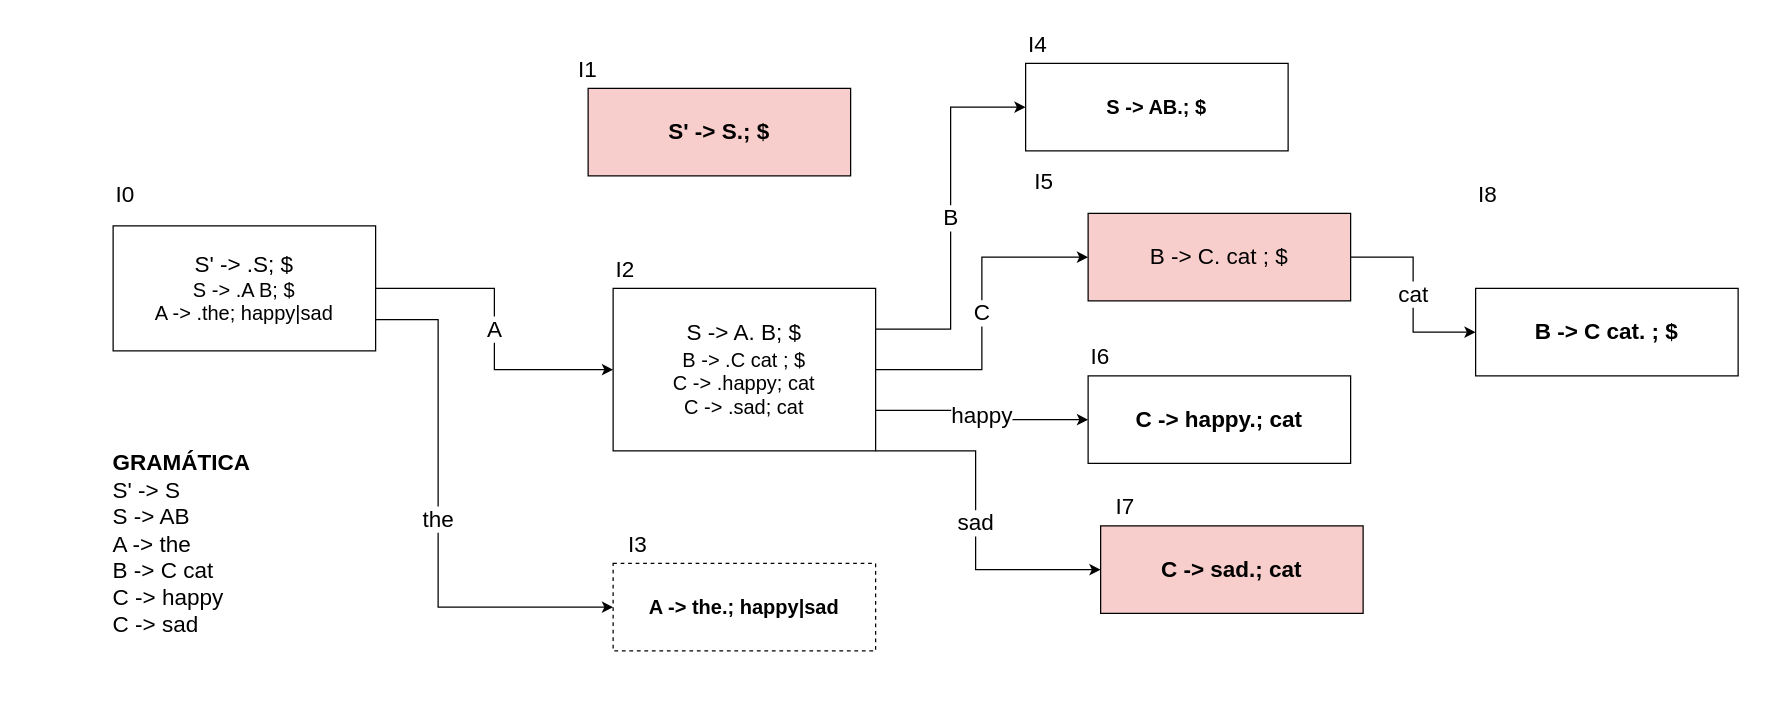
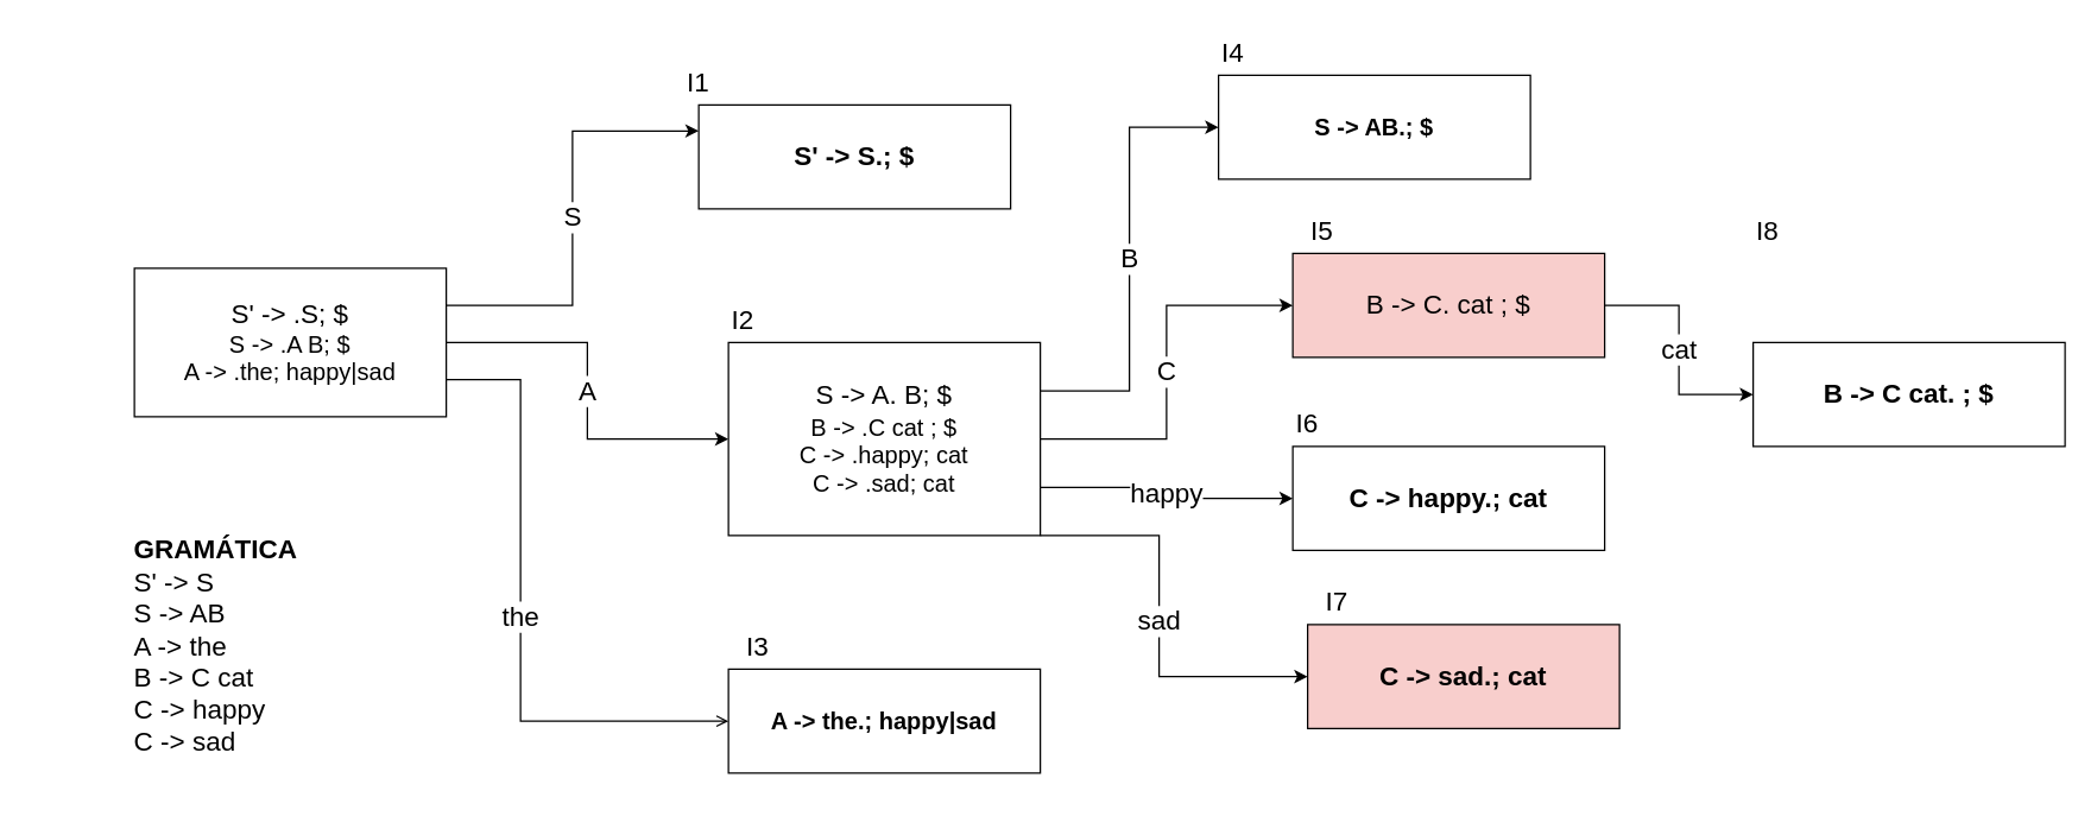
- <mxCell id="8" value="&lt;span style=&quot;font-size: 18px&quot;&gt;&lt;b&gt;S' -&amp;gt; S.; $&lt;/b&gt;&lt;/span&gt;" style="rounded=0;whiteSpace=wrap;html=1;fillColor=#f8cecc;" parent="1" vertex="1"><mxGeometry x="470" y="70" width="210" height="70" as="geometry" /></mxCell>
+ <mxCell id="8" value="&lt;span style=&quot;font-size: 18px&quot;&gt;&lt;b&gt;S' -&amp;gt; S.; $&lt;/b&gt;&lt;/span&gt;" style="rounded=0;whiteSpace=wrap;html=1;" parent="1" vertex="1"><mxGeometry x="470" y="70" width="210" height="70" as="geometry" /></mxCell>
- <mxCell id="22" value="I5" style="text;html=1;strokeColor=none;fillColor=none;align=center;verticalAlign=middle;whiteSpace=wrap;rounded=0;fontSize=18;" parent="1" vertex="1"><mxGeometry x="805" y="130" width="60" height="30" as="geometry" /></mxCell>
+ <mxCell id="22" value="I5" style="text;html=1;strokeColor=none;fillColor=none;align=center;verticalAlign=middle;whiteSpace=wrap;rounded=0;fontSize=18;" parent="1" vertex="1"><mxGeometry x="860" y="140" width="60" height="30" as="geometry" /></mxCell>
+ <mxCell id="2" value="S" style="edgeStyle=orthogonalEdgeStyle;rounded=0;orthogonalLoop=1;jettySize=auto;html=1;exitX=1;exitY=0.25;exitDx=0;exitDy=0;entryX=0;entryY=0.25;entryDx=0;entryDy=0;fontSize=18;" parent="1" source="5" target="8" edge="1"><mxGeometry relative="1" as="geometry" /></mxCell>
- <mxCell id="6" value="I0" style="text;html=1;strokeColor=none;fillColor=none;align=center;verticalAlign=middle;whiteSpace=wrap;rounded=0;fontSize=18;" parent="1" vertex="1"><mxGeometry x="70" y="140" width="60" height="30" as="geometry" /></mxCell>
- <mxCell id="4" value="the" style="edgeStyle=orthogonalEdgeStyle;rounded=0;orthogonalLoop=1;jettySize=auto;html=1;exitX=1;exitY=0.75;exitDx=0;exitDy=0;entryX=0;entryY=0.5;entryDx=0;entryDy=0;fontSize=18;" parent="1" source="5" target="16" edge="1"><mxGeometry relative="1" as="geometry"><Array as="points"><mxPoint x="350" y="255" /><mxPoint x="350" y="485" /></Array></mxGeometry></mxCell>
+ <mxCell id="4" value="the" style="edgeStyle=orthogonalEdgeStyle;rounded=0;orthogonalLoop=1;jettySize=auto;html=1;exitX=1;exitY=0.75;exitDx=0;exitDy=0;entryX=0;entryY=0.5;entryDx=0;entryDy=0;fontSize=18;endArrow=open;" parent="1" source="5" target="16" edge="1"><mxGeometry relative="1" as="geometry"><Array as="points"><mxPoint x="350" y="255" /><mxPoint x="350" y="485" /></Array></mxGeometry></mxCell>
- <mxCell id="16" value="&lt;span style=&quot;font-size: medium&quot;&gt;&lt;b&gt;A -&amp;gt; the.; happy|sad&lt;/b&gt;&lt;/span&gt;" style="rounded=0;whiteSpace=wrap;html=1;dashed=1;" parent="1" vertex="1"><mxGeometry x="490" y="450" width="210" height="70" as="geometry" /></mxCell>
+ <mxCell id="16" value="&lt;span style=&quot;font-size: medium&quot;&gt;&lt;b&gt;A -&amp;gt; the.; happy|sad&lt;/b&gt;&lt;/span&gt;" style="rounded=0;whiteSpace=wrap;html=1;" parent="1" vertex="1"><mxGeometry x="490" y="450" width="210" height="70" as="geometry" /></mxCell>
